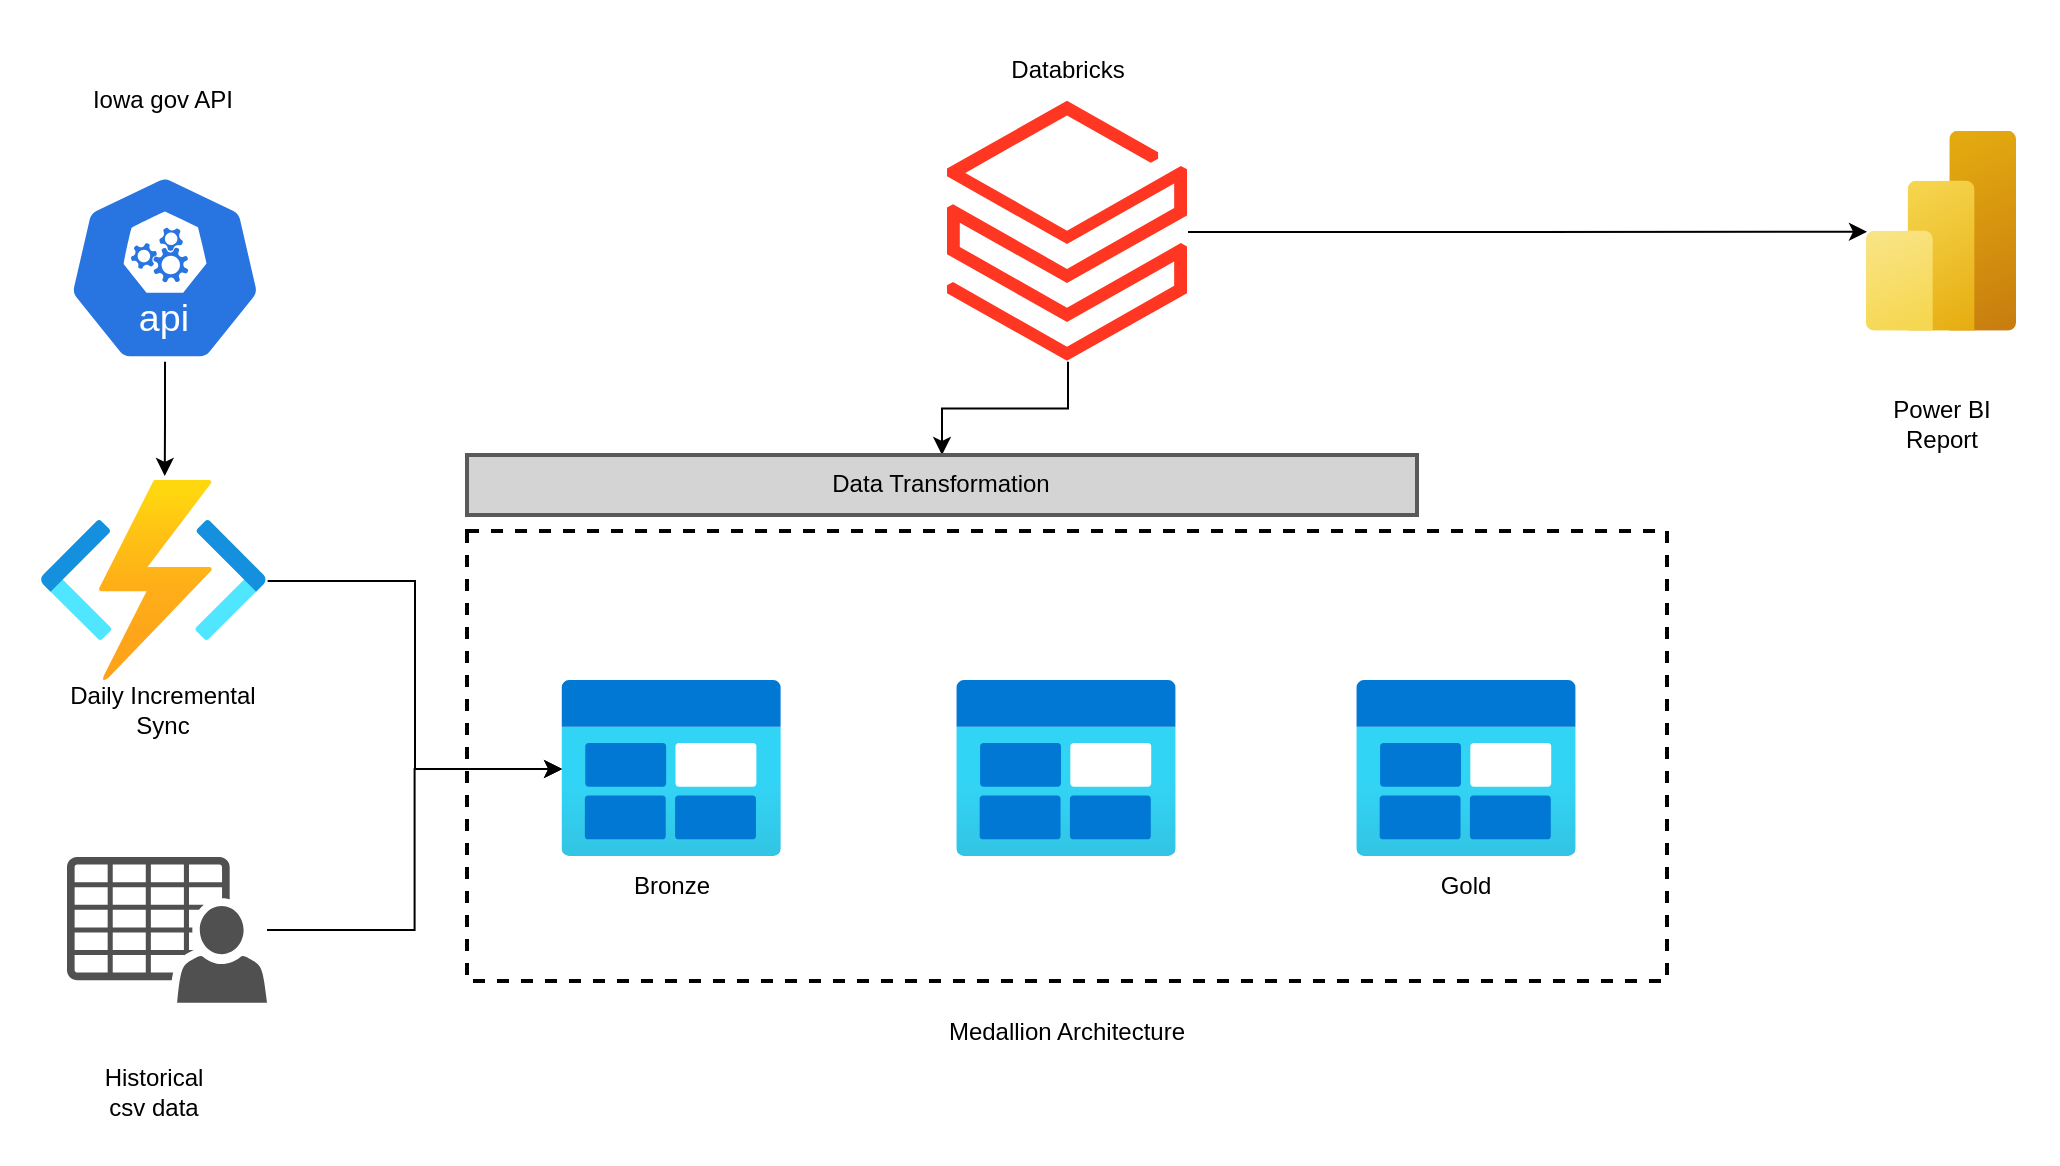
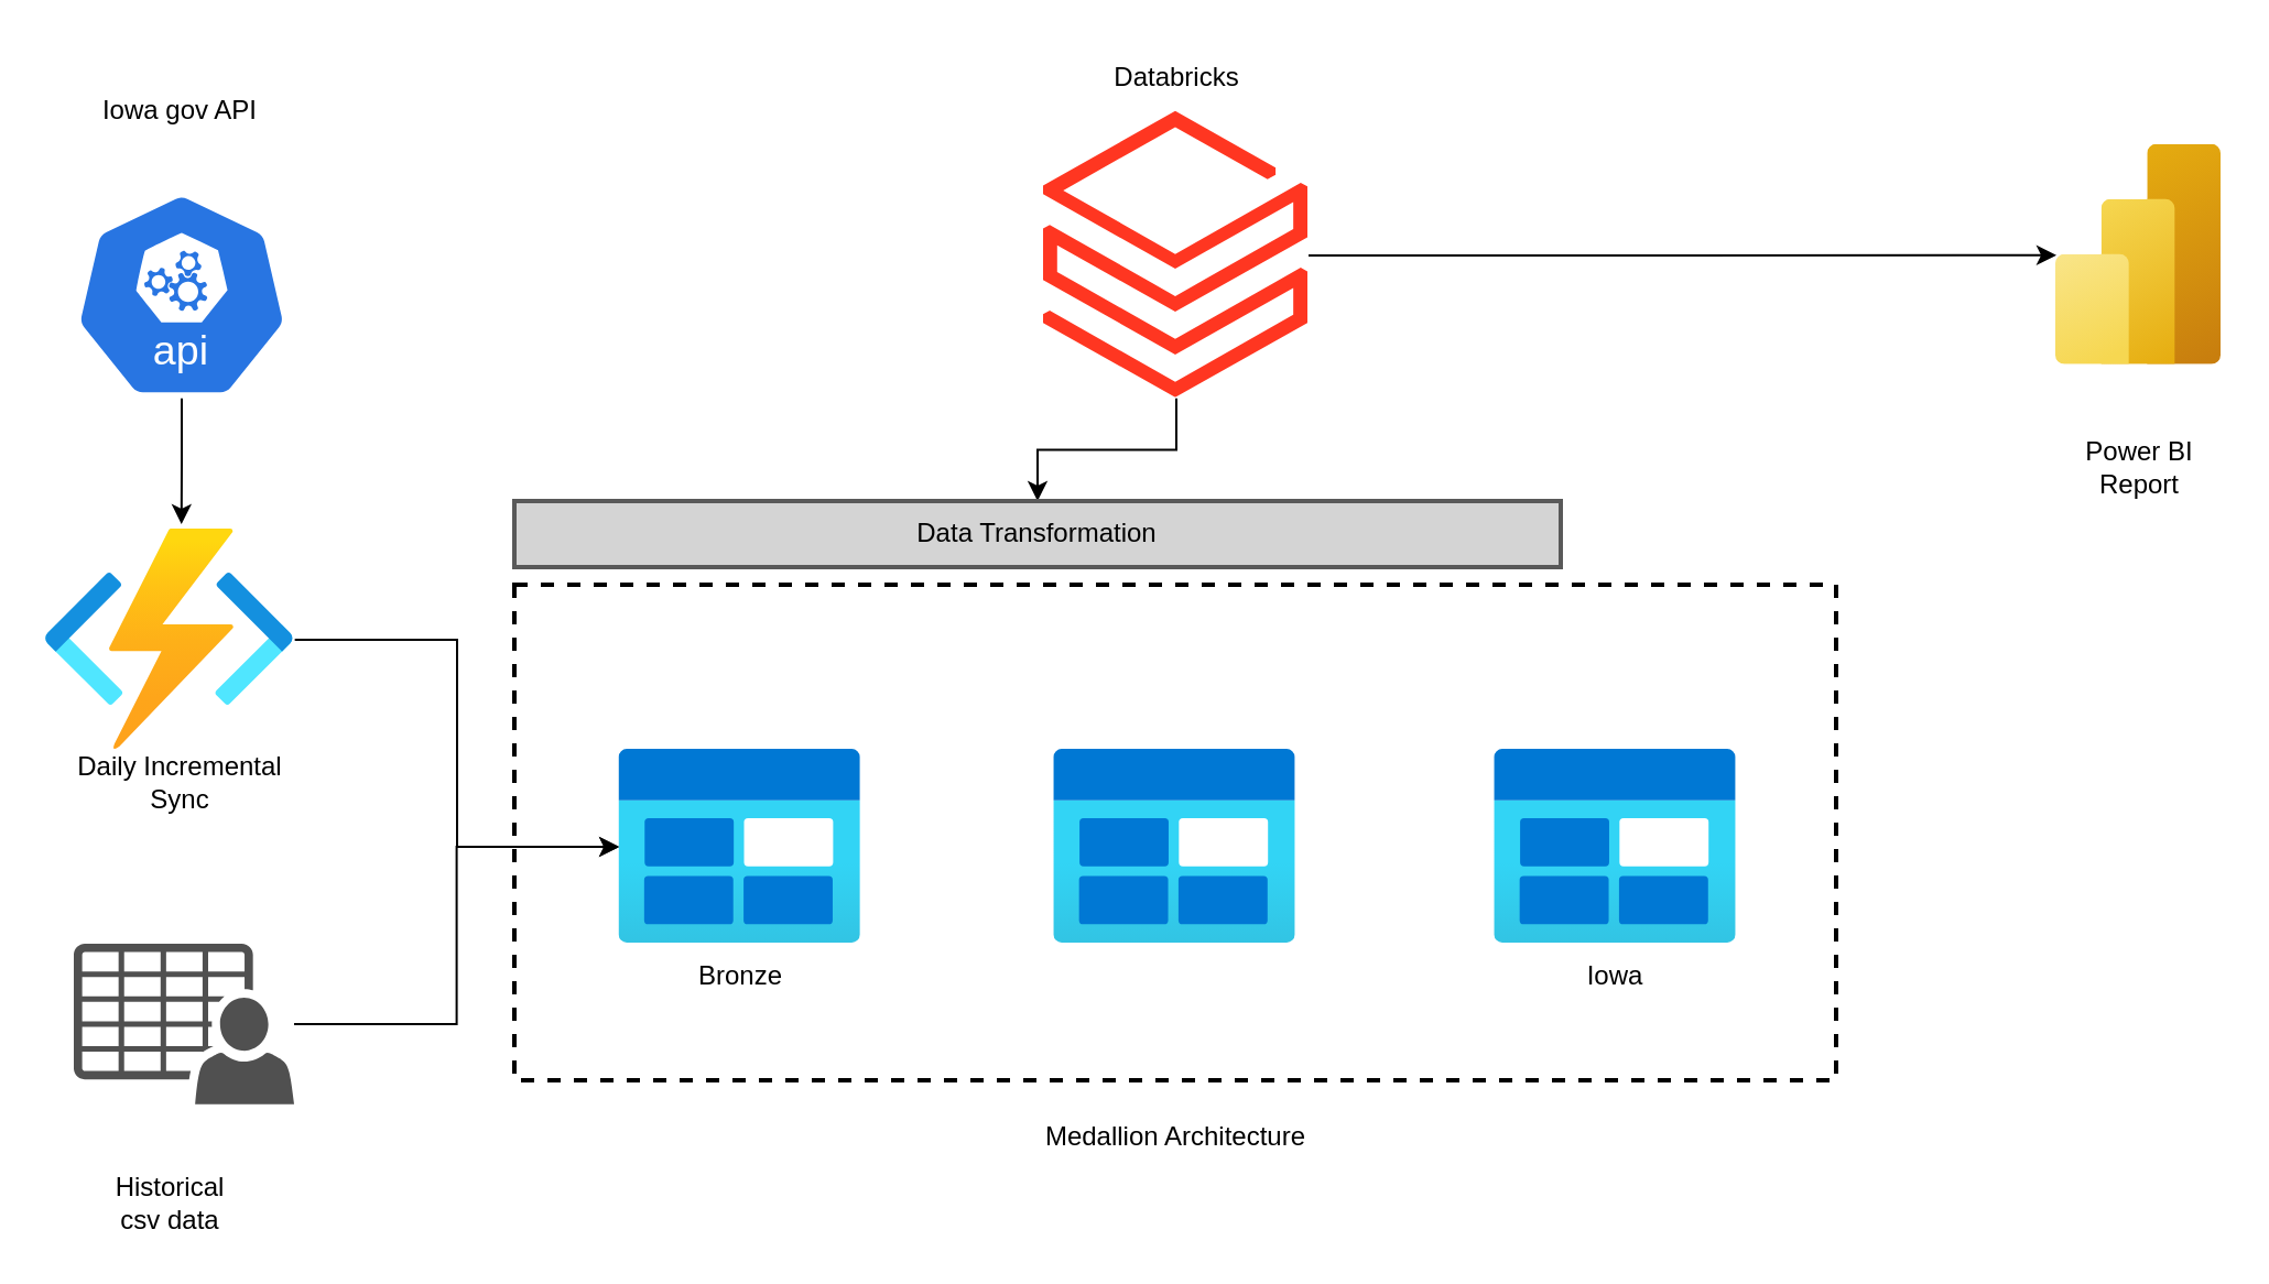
- <mxCell id="17" value="Gold" style="text;html=1;align=center;verticalAlign=middle;whiteSpace=wrap;rounded=0;" vertex="1" parent="1"><mxGeometry x="703" y="428" width="60" height="30" as="geometry" /></mxCell>
+ <mxCell id="17" value="Iowa" style="text;html=1;align=center;verticalAlign=middle;whiteSpace=wrap;rounded=0;" vertex="1" parent="1"><mxGeometry x="703" y="428" width="60" height="30" as="geometry" /></mxCell>
